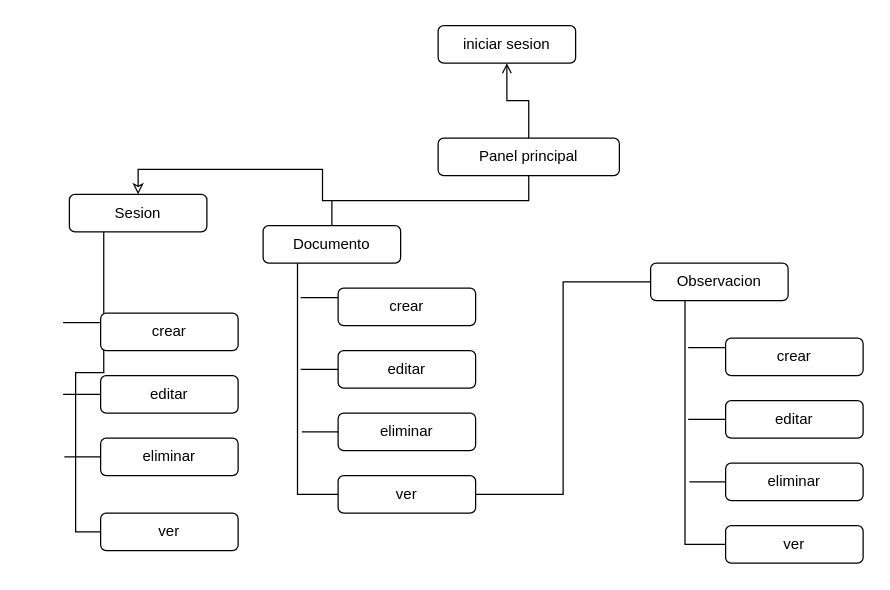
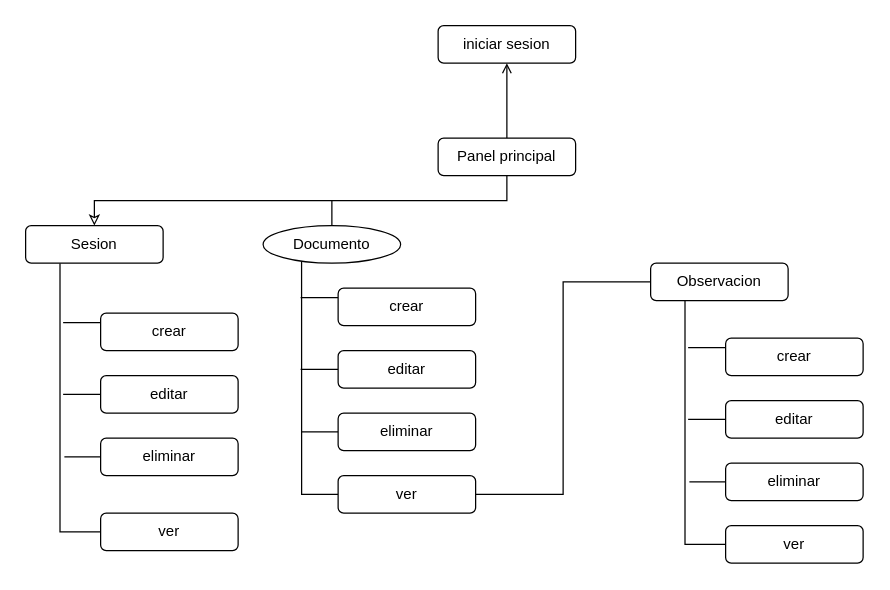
- <mxCell id="5" value="Panel principal" style="rounded=1;whiteSpace=wrap;html=1;" parent="1" vertex="1"><mxGeometry x="350" y="110" width="145" height="30" as="geometry" /></mxCell>
+ <mxCell id="5" value="Panel principal" style="rounded=1;whiteSpace=wrap;html=1;" parent="1" vertex="1"><mxGeometry x="350" y="110" width="110" height="30" as="geometry" /></mxCell>
- <mxCell id="12" value="Sesion" style="rounded=1;whiteSpace=wrap;html=1;" parent="1" vertex="1"><mxGeometry x="55" y="155" width="110" height="30" as="geometry" /></mxCell>
+ <mxCell id="12" value="Sesion" style="rounded=1;whiteSpace=wrap;html=1;" parent="1" vertex="1"><mxGeometry x="20" y="180" width="110" height="30" as="geometry" /></mxCell>
- <mxCell id="8" value="Documento" style="rounded=1;whiteSpace=wrap;html=1;" parent="1" vertex="1"><mxGeometry x="210" y="180" width="110" height="30" as="geometry" /></mxCell>
+ <mxCell id="8" value="Documento" style="ellipse;whiteSpace=wrap;html=1;" parent="1" vertex="1"><mxGeometry x="210" y="180" width="110" height="30" as="geometry" /></mxCell>
